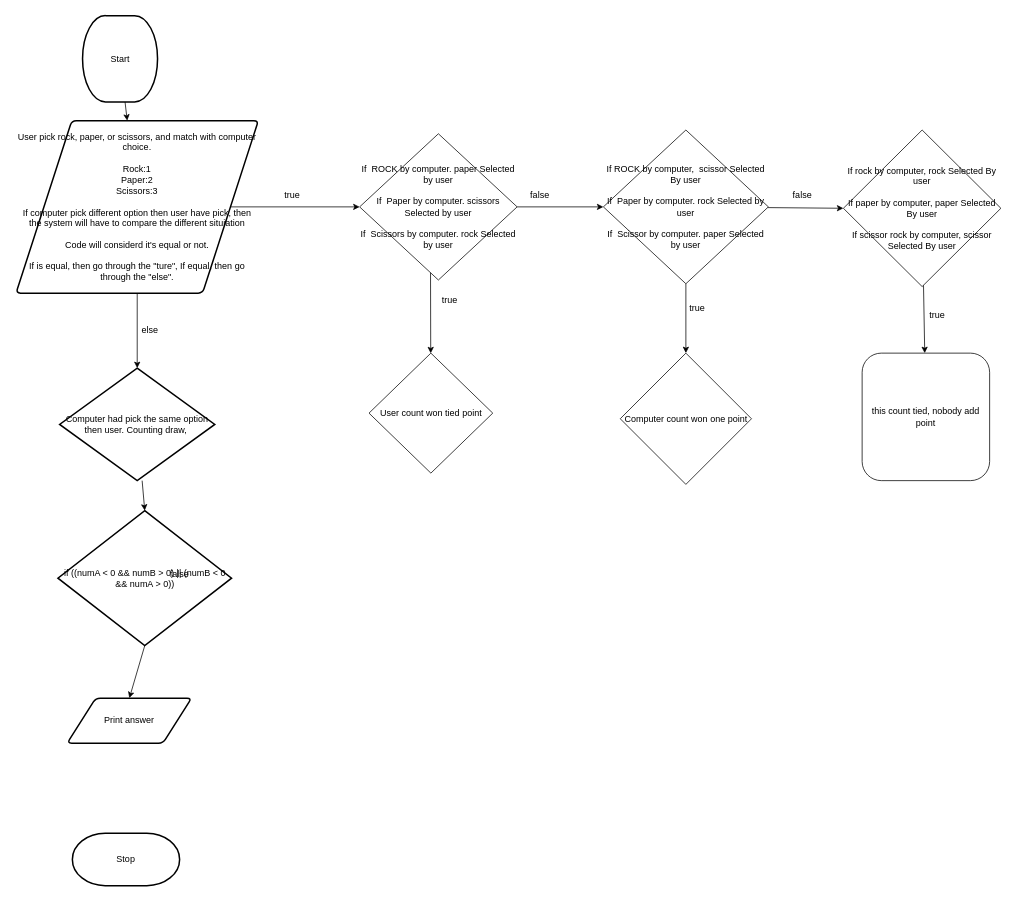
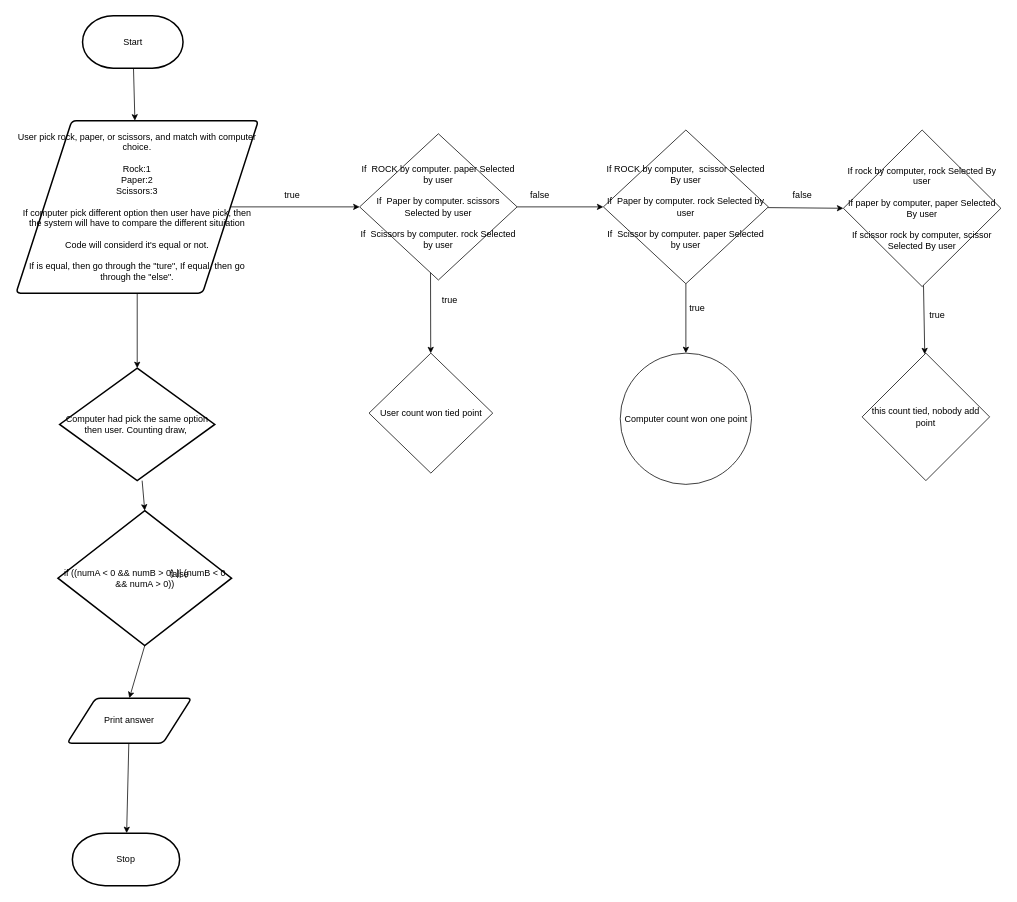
- <mxCell id="3" value="Start" style="strokeWidth=2;html=1;shape=mxgraph.flowchart.terminator;whiteSpace=wrap;" parent="1" vertex="1"><mxGeometry x="109.56" y="20" width="100" height="115" as="geometry" /></mxCell>
+ <mxCell id="3" value="Start" style="strokeWidth=2;html=1;shape=mxgraph.flowchart.terminator;whiteSpace=wrap;" parent="1" vertex="1"><mxGeometry x="109.56" y="20" width="134" height="70" as="geometry" /></mxCell>
- <mxCell id="16" value="else" style="text;html=1;align=center;verticalAlign=middle;resizable=0;points=[];autosize=1;strokeColor=none;fillColor=none;" parent="1" vertex="1"><mxGeometry x="179" y="430" width="40" height="20" as="geometry" /></mxCell>
- <mxCell id="32" value="this count tied, nobody add point" style="whiteSpace=wrap;html=1;rounded=1;" parent="1" vertex="1"><mxGeometry x="1149" y="470" width="170" height="170" as="geometry" /></mxCell>
+ <mxCell id="32" value="this count tied, nobody add point" style="rhombus;whiteSpace=wrap;html=1;" parent="1" vertex="1"><mxGeometry x="1149" y="470" width="170" height="170" as="geometry" /></mxCell>
- <mxCell id="27" value="&lt;span&gt;Computer count won one point&lt;/span&gt;" style="rhombus;whiteSpace=wrap;html=1;" parent="1" vertex="1"><mxGeometry x="826.5" y="470" width="175" height="175" as="geometry" /></mxCell>
+ <mxCell id="27" value="&lt;span&gt;Computer count won one point&lt;/span&gt;" style="ellipse;whiteSpace=wrap;html=1;" parent="1" vertex="1"><mxGeometry x="826.5" y="470" width="175" height="175" as="geometry" /></mxCell>
+ <mxCell id="7" style="edgeStyle=none;html=1;" parent="1" source="8" target="9" edge="1"><mxGeometry relative="1" as="geometry" /></mxCell>
